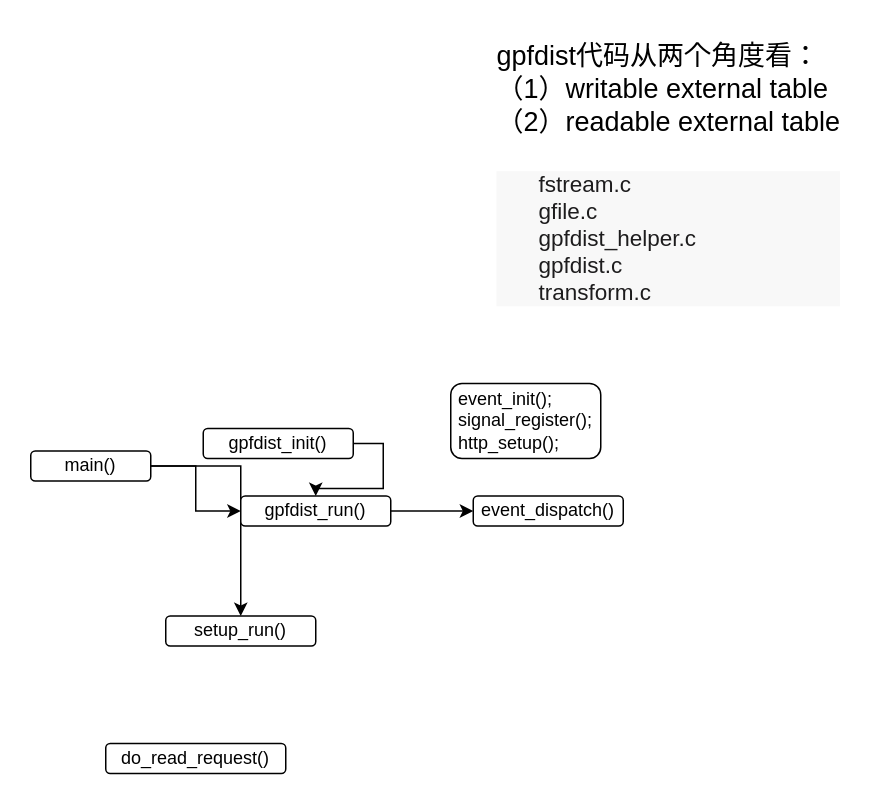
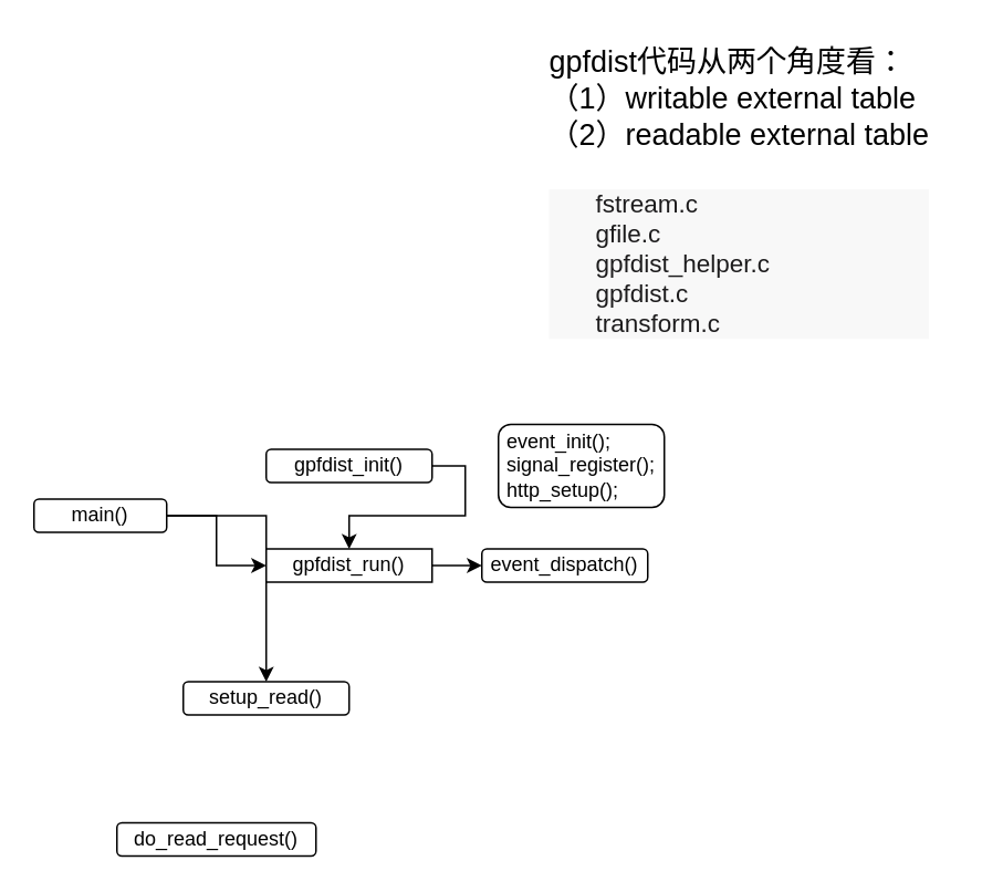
- <mxCell id="7" value="gpfdist_init()" style="rounded=1;whiteSpace=wrap;html=1;" vertex="1" parent="1"><mxGeometry x="135" y="285" width="100" height="20" as="geometry" /></mxCell>
+ <mxCell id="7" value="gpfdist_init()" style="rounded=1;whiteSpace=wrap;html=1;" vertex="1" parent="1"><mxGeometry x="160" y="270" width="100" height="20" as="geometry" /></mxCell>
- <mxCell id="9" value="gpfdist_run()" style="rounded=1;whiteSpace=wrap;html=1;" vertex="1" parent="1"><mxGeometry x="160" y="330" width="100" height="20" as="geometry" /></mxCell>
+ <mxCell id="9" value="gpfdist_run()" style="whiteSpace=wrap;html=1;rounded=0;" vertex="1" parent="1"><mxGeometry x="160" y="330" width="100" height="20" as="geometry" /></mxCell>
- <mxCell id="10" value="event_dispatch()" style="rounded=1;whiteSpace=wrap;html=1;" vertex="1" parent="1"><mxGeometry x="315" y="330" width="100" height="20" as="geometry" /></mxCell>
+ <mxCell id="10" value="event_dispatch()" style="rounded=1;whiteSpace=wrap;html=1;" vertex="1" parent="1"><mxGeometry x="290" y="330" width="100" height="20" as="geometry" /></mxCell>
- <mxCell id="11" value="setup_run()" style="rounded=1;whiteSpace=wrap;html=1;" vertex="1" parent="1"><mxGeometry x="110" y="410" width="100" height="20" as="geometry" /></mxCell>
+ <mxCell id="11" value="setup_read()" style="rounded=1;whiteSpace=wrap;html=1;" vertex="1" parent="1"><mxGeometry x="110" y="410" width="100" height="20" as="geometry" /></mxCell>
